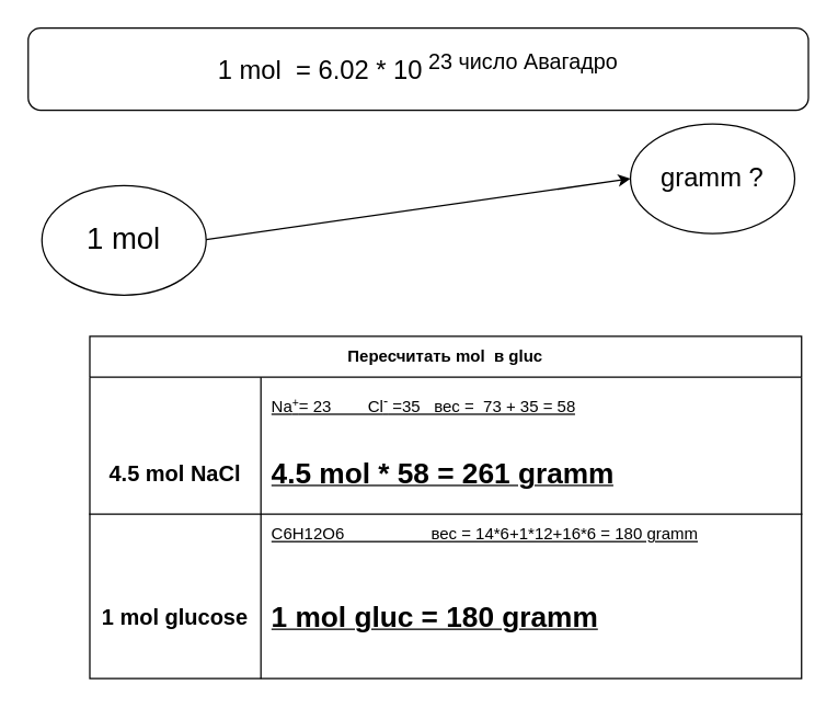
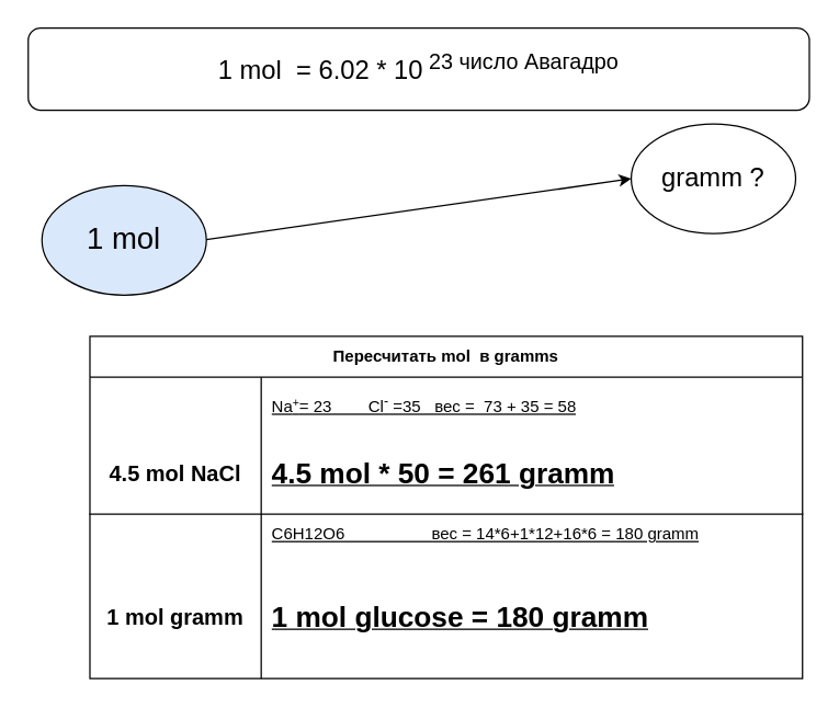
- <mxCell id="2" value="&lt;font style=&quot;font-size: 22px;&quot;&gt;1 mol&lt;/font&gt;" style="ellipse;whiteSpace=wrap;html=1;" vertex="1" parent="1"><mxGeometry x="30" y="135" width="120" height="80" as="geometry" /></mxCell>
+ <mxCell id="2" value="&lt;font style=&quot;font-size: 22px;&quot;&gt;1 mol&lt;/font&gt;" style="ellipse;whiteSpace=wrap;html=1;fillColor=#dae8fc;" vertex="1" parent="1"><mxGeometry x="30" y="135" width="120" height="80" as="geometry" /></mxCell>
- <mxCell id="6" value="Пересчитать mol&amp;nbsp; в gluc" style="shape=table;startSize=30;container=1;collapsible=1;childLayout=tableLayout;fixedRows=1;rowLines=0;fontStyle=1;align=center;resizeLast=1;html=1;whiteSpace=wrap;" vertex="1" parent="1"><mxGeometry x="65" y="245" width="520" height="250" as="geometry" /></mxCell>
+ <mxCell id="6" value="Пересчитать mol&amp;nbsp; в gramms" style="shape=table;startSize=30;container=1;collapsible=1;childLayout=tableLayout;fixedRows=1;rowLines=0;fontStyle=1;align=center;resizeLast=1;html=1;whiteSpace=wrap;" vertex="1" parent="1"><mxGeometry x="65" y="245" width="520" height="250" as="geometry" /></mxCell>
- <mxCell id="12" value="&lt;font style=&quot;font-size: 21px;&quot;&gt;4.5 mol * 58 = 261 gramm&lt;/font&gt;" style="shape=partialRectangle;connectable=0;fillColor=none;top=0;left=0;bottom=0;right=0;align=left;spacingLeft=6;fontStyle=5;overflow=hidden;html=1;whiteSpace=wrap;" vertex="1" parent="10"><mxGeometry x="125" width="395" height="60" as="geometry"><mxRectangle width="395" height="60" as="alternateBounds" /></mxGeometry></mxCell>
+ <mxCell id="12" value="&lt;font style=&quot;font-size: 21px;&quot;&gt;4.5 mol * 50 = 261 gramm&lt;/font&gt;" style="shape=partialRectangle;connectable=0;fillColor=none;top=0;left=0;bottom=0;right=0;align=left;spacingLeft=6;fontStyle=5;overflow=hidden;html=1;whiteSpace=wrap;" vertex="1" parent="10"><mxGeometry x="125" width="395" height="60" as="geometry"><mxRectangle width="395" height="60" as="alternateBounds" /></mxGeometry></mxCell>
- <mxCell id="17" value="&lt;b&gt;&lt;font style=&quot;font-size: 16px;&quot;&gt;1 mol glucose&lt;/font&gt;&lt;/b&gt;" style="shape=partialRectangle;connectable=0;fillColor=none;top=0;left=0;bottom=0;right=0;editable=1;overflow=hidden;html=1;whiteSpace=wrap;" vertex="1" parent="16"><mxGeometry width="125" height="90" as="geometry"><mxRectangle width="125" height="90" as="alternateBounds" /></mxGeometry></mxCell>
+ <mxCell id="17" value="&lt;b&gt;&lt;font style=&quot;font-size: 16px;&quot;&gt;1 mol gramm&lt;/font&gt;&lt;/b&gt;" style="shape=partialRectangle;connectable=0;fillColor=none;top=0;left=0;bottom=0;right=0;editable=1;overflow=hidden;html=1;whiteSpace=wrap;" vertex="1" parent="16"><mxGeometry width="125" height="90" as="geometry"><mxRectangle width="125" height="90" as="alternateBounds" /></mxGeometry></mxCell>
- <mxCell id="18" value="&lt;u&gt;&lt;b&gt;&lt;font style=&quot;font-size: 21px;&quot;&gt;1 mol gluc = 180 gramm&lt;/font&gt;&lt;/b&gt;&lt;/u&gt;" style="shape=partialRectangle;connectable=0;fillColor=none;top=0;left=0;bottom=0;right=0;align=left;spacingLeft=6;overflow=hidden;html=1;whiteSpace=wrap;" vertex="1" parent="16"><mxGeometry x="125" width="395" height="90" as="geometry"><mxRectangle width="395" height="90" as="alternateBounds" /></mxGeometry></mxCell>
+ <mxCell id="18" value="&lt;u&gt;&lt;b&gt;&lt;font style=&quot;font-size: 21px;&quot;&gt;1 mol glucose = 180 gramm&lt;/font&gt;&lt;/b&gt;&lt;/u&gt;" style="shape=partialRectangle;connectable=0;fillColor=none;top=0;left=0;bottom=0;right=0;align=left;spacingLeft=6;overflow=hidden;html=1;whiteSpace=wrap;" vertex="1" parent="16"><mxGeometry x="125" width="395" height="90" as="geometry"><mxRectangle width="395" height="90" as="alternateBounds" /></mxGeometry></mxCell>
